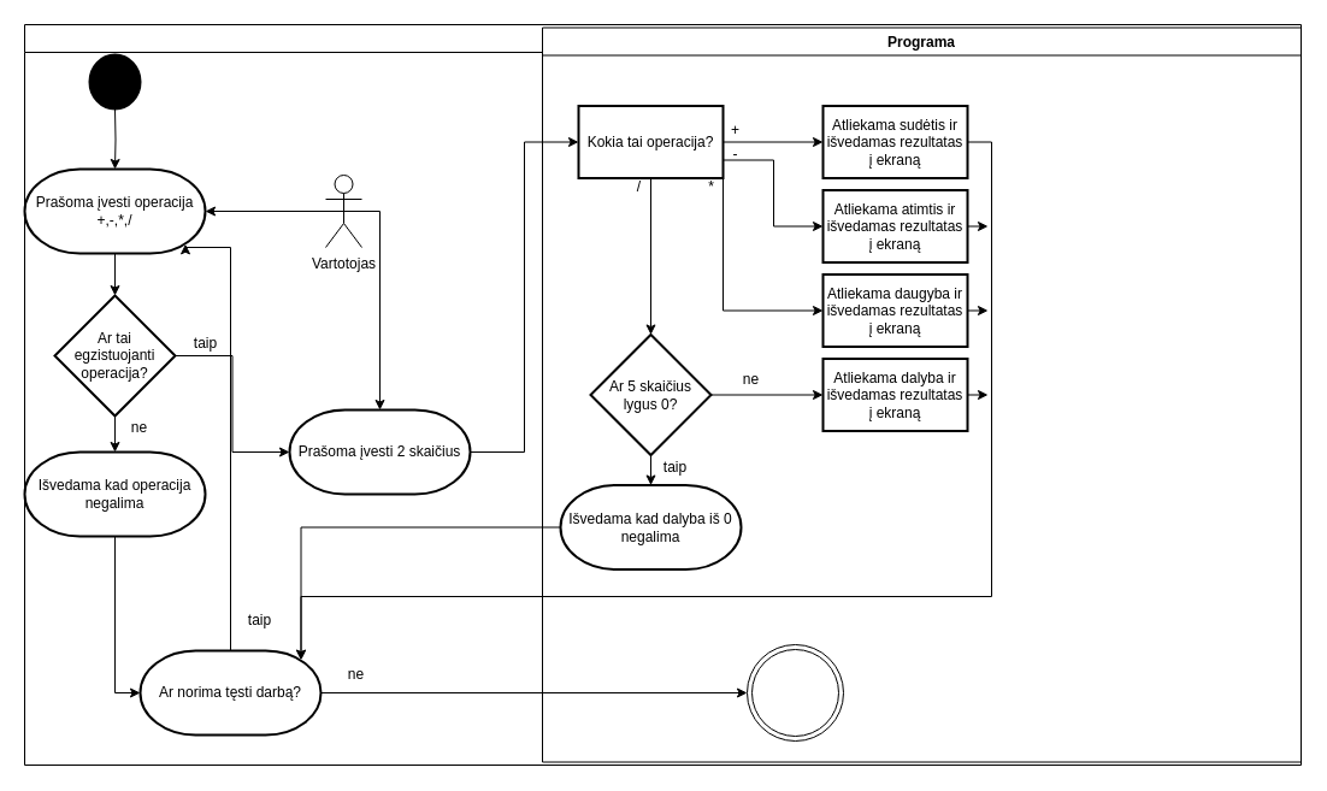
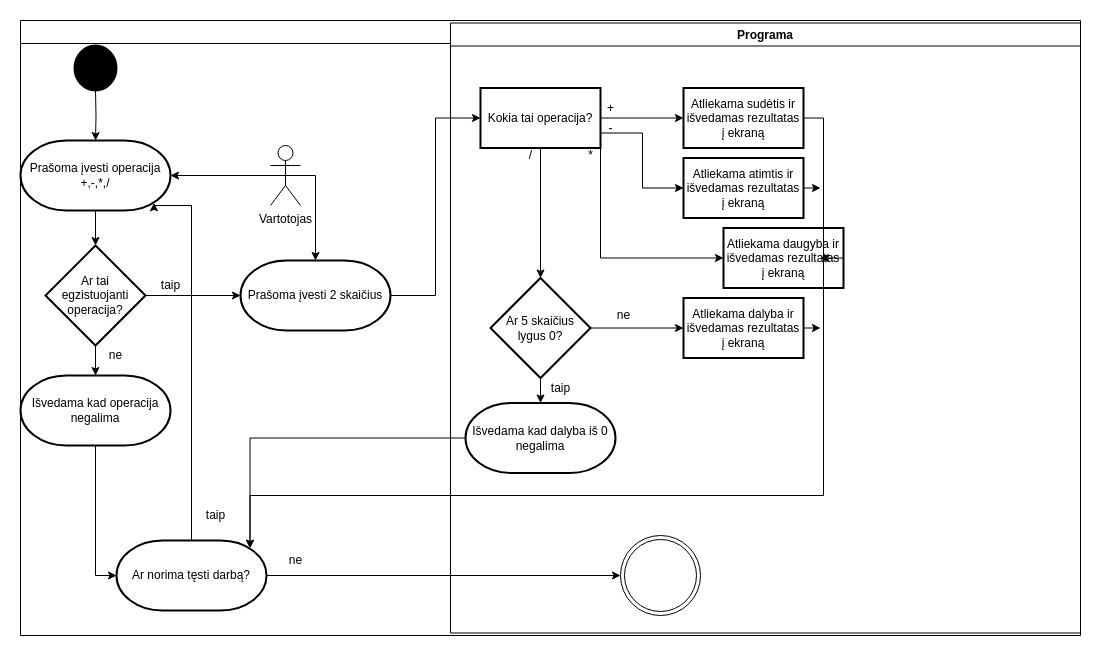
- <mxCell id="31" value="Atliekama daugyba ir išvedamas rezultatas į ekraną" style="whiteSpace=wrap;html=1;strokeWidth=2;fillColor=none;" vertex="1" parent="21"><mxGeometry x="233" y="205" width="120" height="60" as="geometry" /></mxCell>
+ <mxCell id="31" value="Atliekama daugyba ir išvedamas rezultatas į ekraną" style="whiteSpace=wrap;html=1;strokeWidth=2;fillColor=none;" vertex="1" parent="21"><mxGeometry x="273" y="205" width="120" height="60" as="geometry" /></mxCell>
- <mxCell id="20" value="Prašoma įvesti 2 skaičius" style="strokeWidth=2;html=1;shape=mxgraph.flowchart.terminator;whiteSpace=wrap;fillColor=none;" vertex="1" parent="2"><mxGeometry x="220" y="320" width="150" height="70" as="geometry" /></mxCell>
+ <mxCell id="20" value="Prašoma įvesti 2 skaičius" style="strokeWidth=2;html=1;shape=mxgraph.flowchart.terminator;whiteSpace=wrap;fillColor=none;" vertex="1" parent="2"><mxGeometry x="220" y="240" width="150" height="70" as="geometry" /></mxCell>
